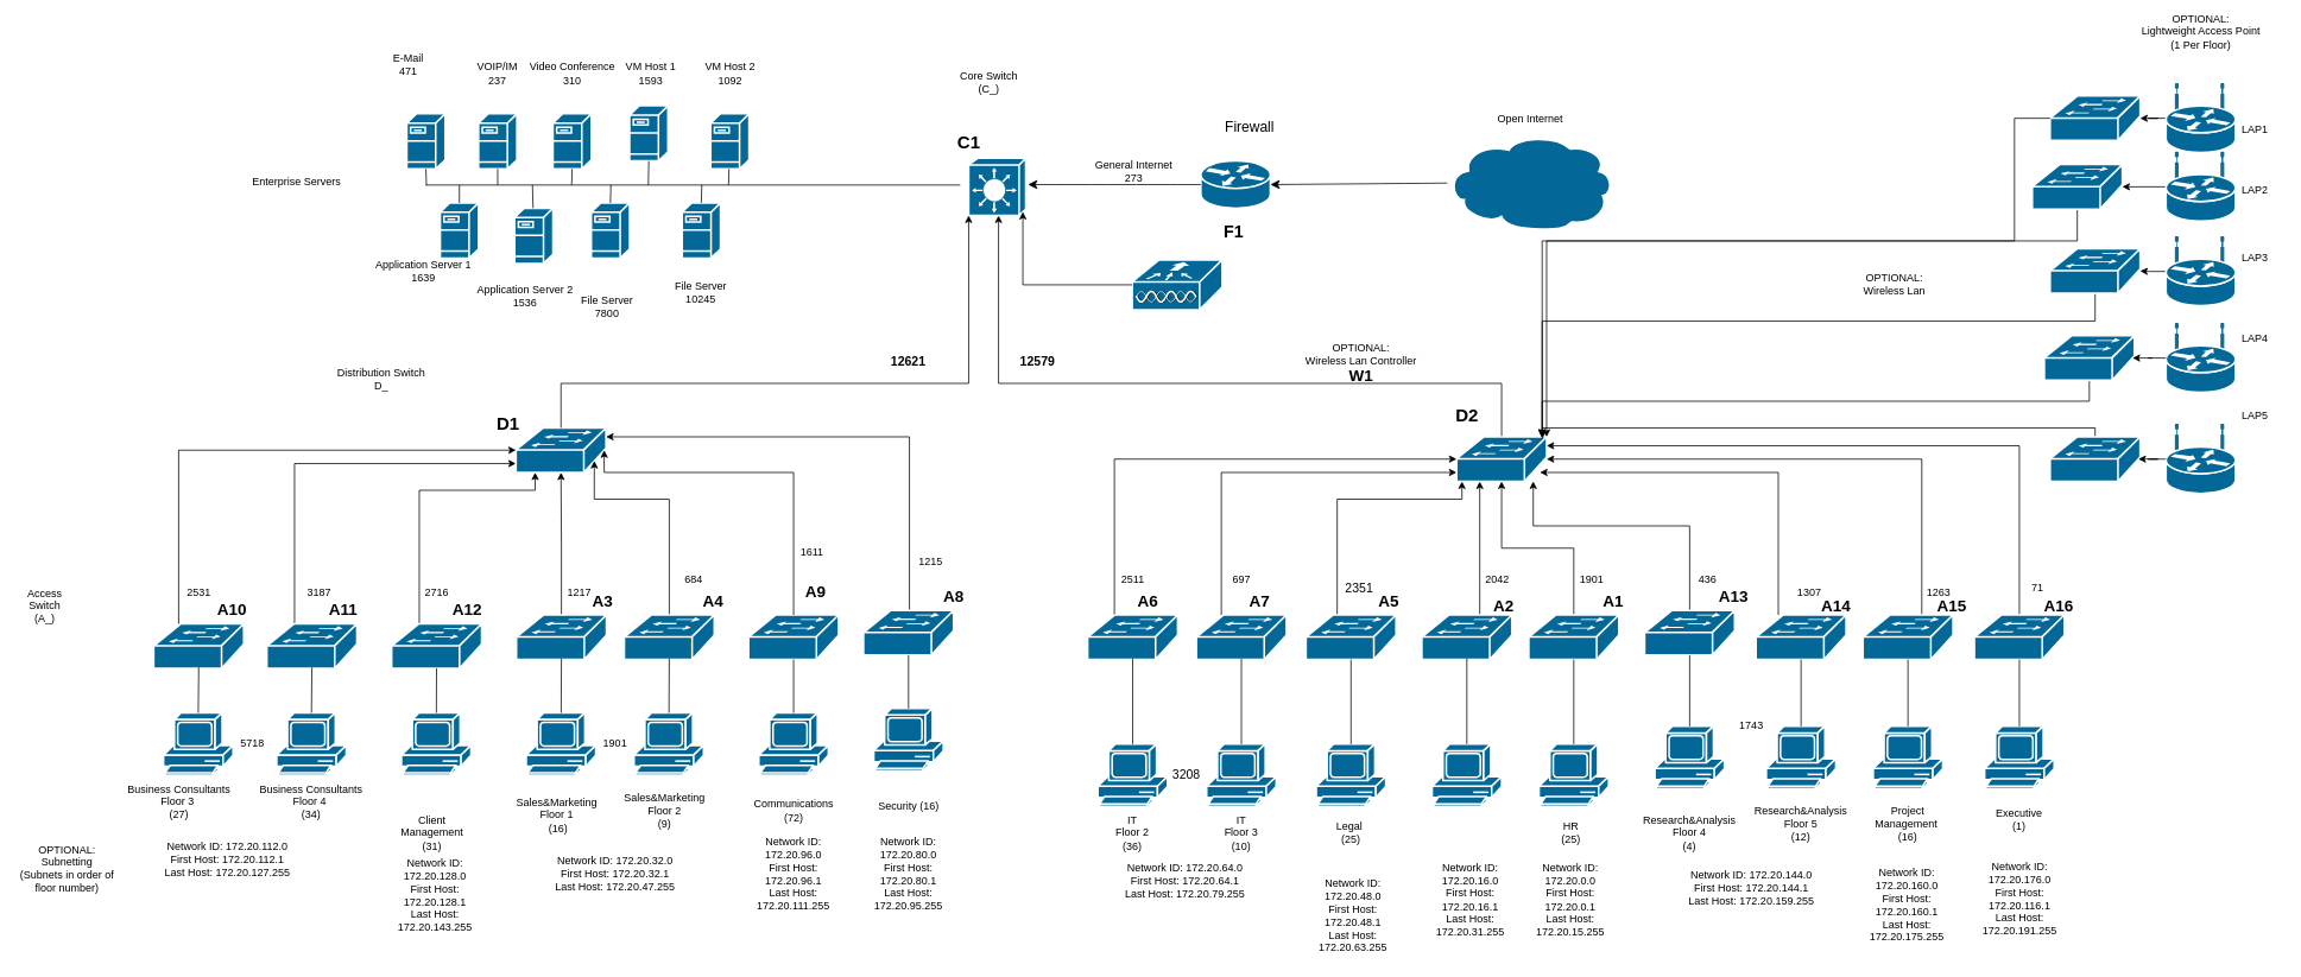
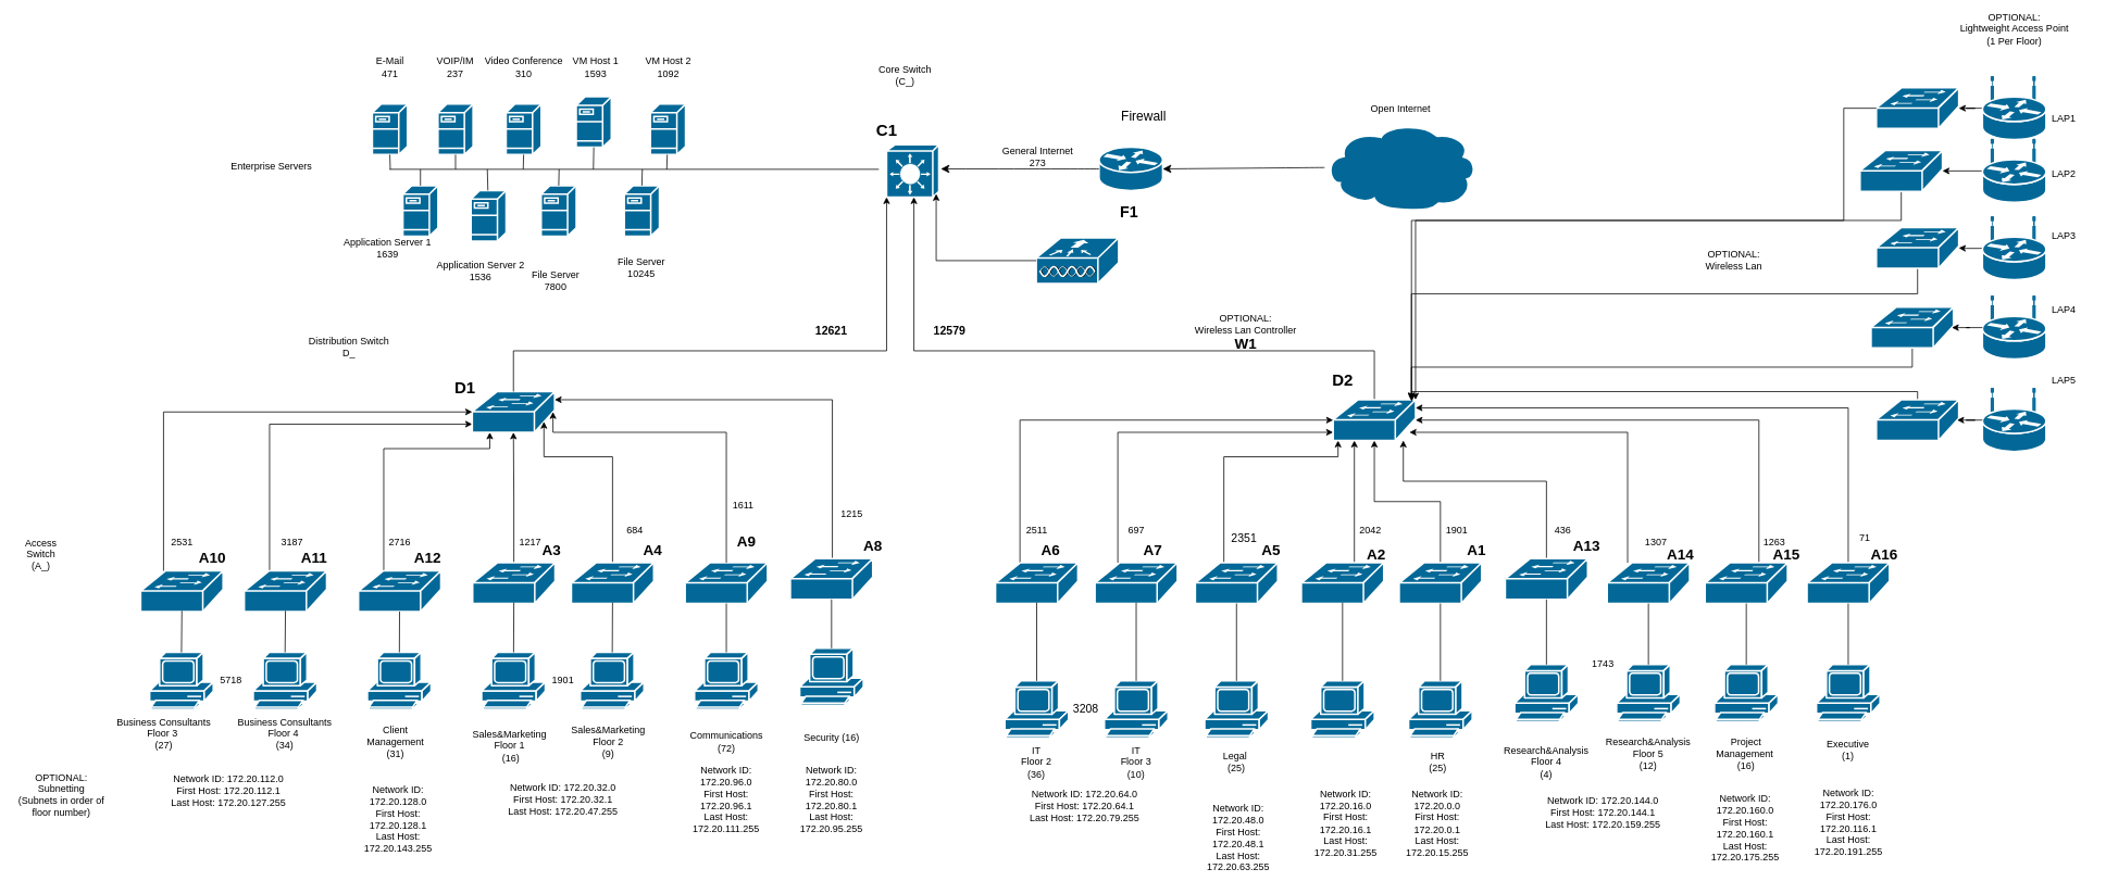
- <mxCell id="118" value="E-Mail&lt;div&gt;471&lt;/div&gt;" style="text;html=1;align=center;verticalAlign=middle;whiteSpace=wrap;rounded=0;" parent="1" vertex="1"><mxGeometry x="427.5" y="57.25" width="60" height="30" as="geometry" /></mxCell>
+ <mxCell id="118" value="E-Mail&lt;div&gt;471&lt;/div&gt;" style="text;html=1;align=center;verticalAlign=middle;whiteSpace=wrap;rounded=0;" parent="1" vertex="1"><mxGeometry x="447.5" y="67.25" width="60" height="30" as="geometry" /></mxCell>
- <mxCell id="16" value="Client Management (31)" style="text;html=1;align=center;verticalAlign=middle;whiteSpace=wrap;rounded=0;" parent="1" vertex="1"><mxGeometry x="439" y="915" width="91" height="40" as="geometry" /></mxCell>
+ <mxCell id="16" value="Client Management (31)" style="text;html=1;align=center;verticalAlign=middle;whiteSpace=wrap;rounded=0;" parent="1" vertex="1"><mxGeometry x="439" y="890" width="91" height="40" as="geometry" /></mxCell>
- <mxCell id="156" value="&lt;div&gt;&lt;span style=&quot;font-size: 12px;&quot;&gt;Network ID: 172.20.112.0&lt;/span&gt;&lt;/div&gt;&lt;div&gt;&lt;span style=&quot;font-size: 12px;&quot;&gt;First Host: 172.20.112.1&lt;/span&gt;&lt;/div&gt;&lt;div&gt;&lt;span style=&quot;font-size: 12px;&quot;&gt;Last Host: 172.20.127.255&lt;/span&gt;&lt;/div&gt;" style="text;html=1;align=center;verticalAlign=middle;whiteSpace=wrap;rounded=0;" parent="1" vertex="1"><mxGeometry x="180" y="935" width="150" height="60" as="geometry" /></mxCell>
+ <mxCell id="156" value="&lt;div&gt;&lt;span style=&quot;font-size: 12px;&quot;&gt;Network ID: 172.20.112.0&lt;/span&gt;&lt;/div&gt;&lt;div&gt;&lt;span style=&quot;font-size: 12px;&quot;&gt;First Host: 172.20.112.1&lt;/span&gt;&lt;/div&gt;&lt;div&gt;&lt;span style=&quot;font-size: 12px;&quot;&gt;Last Host: 172.20.127.255&lt;/span&gt;&lt;/div&gt;" style="text;html=1;align=center;verticalAlign=middle;whiteSpace=wrap;rounded=0;" parent="1" vertex="1"><mxGeometry x="205" y="940" width="150" height="60" as="geometry" /></mxCell>
